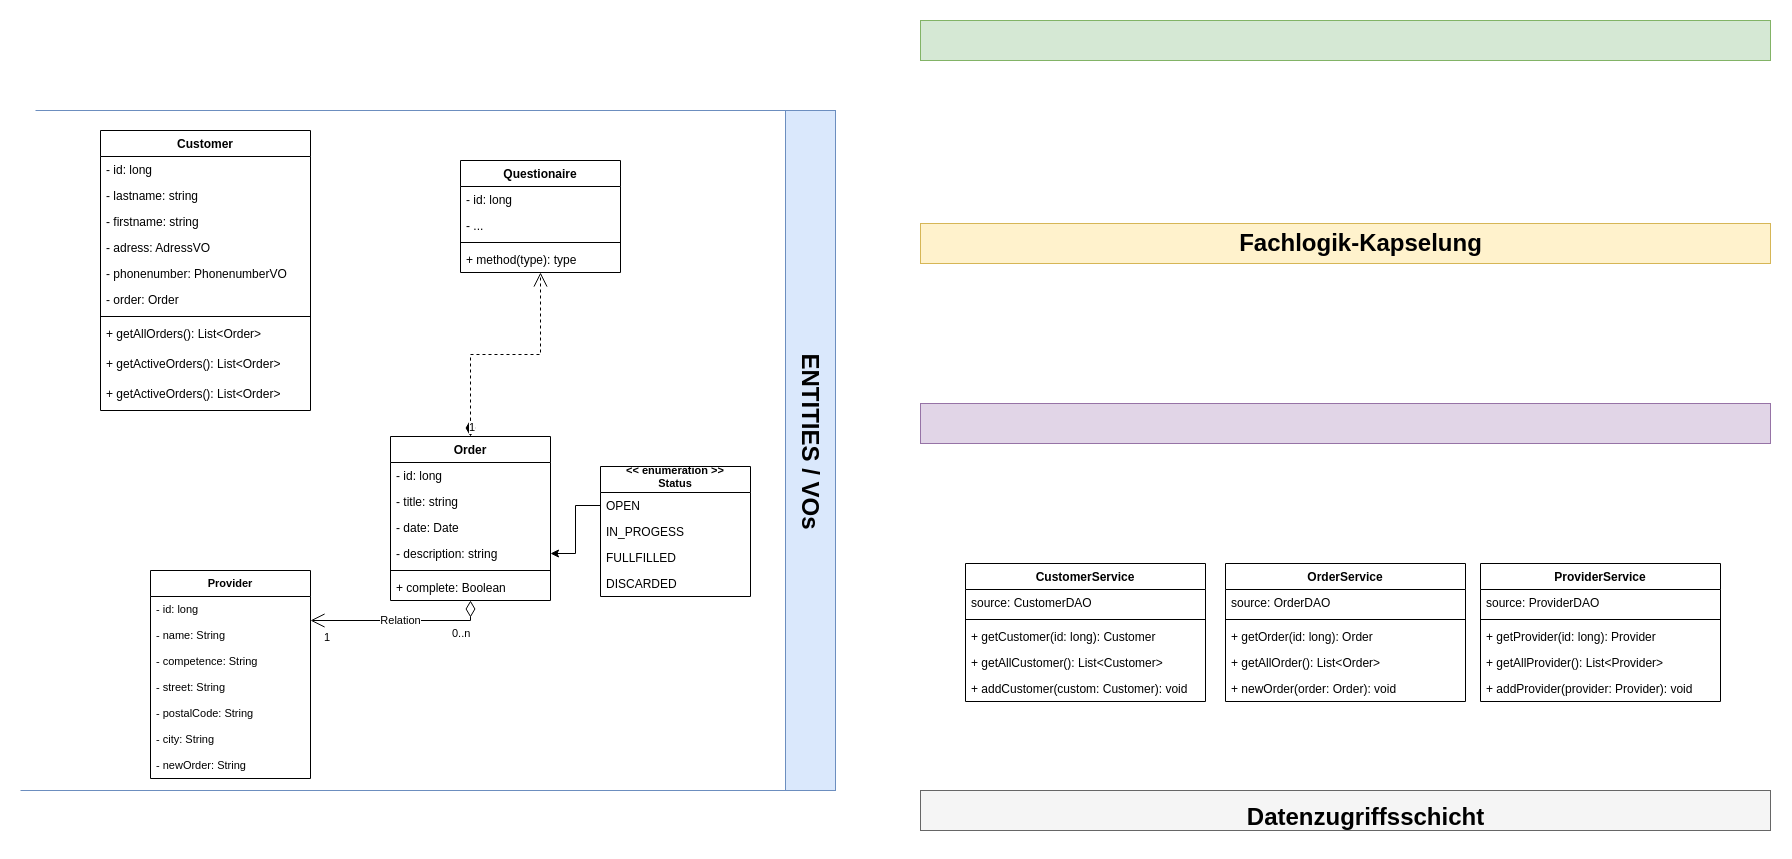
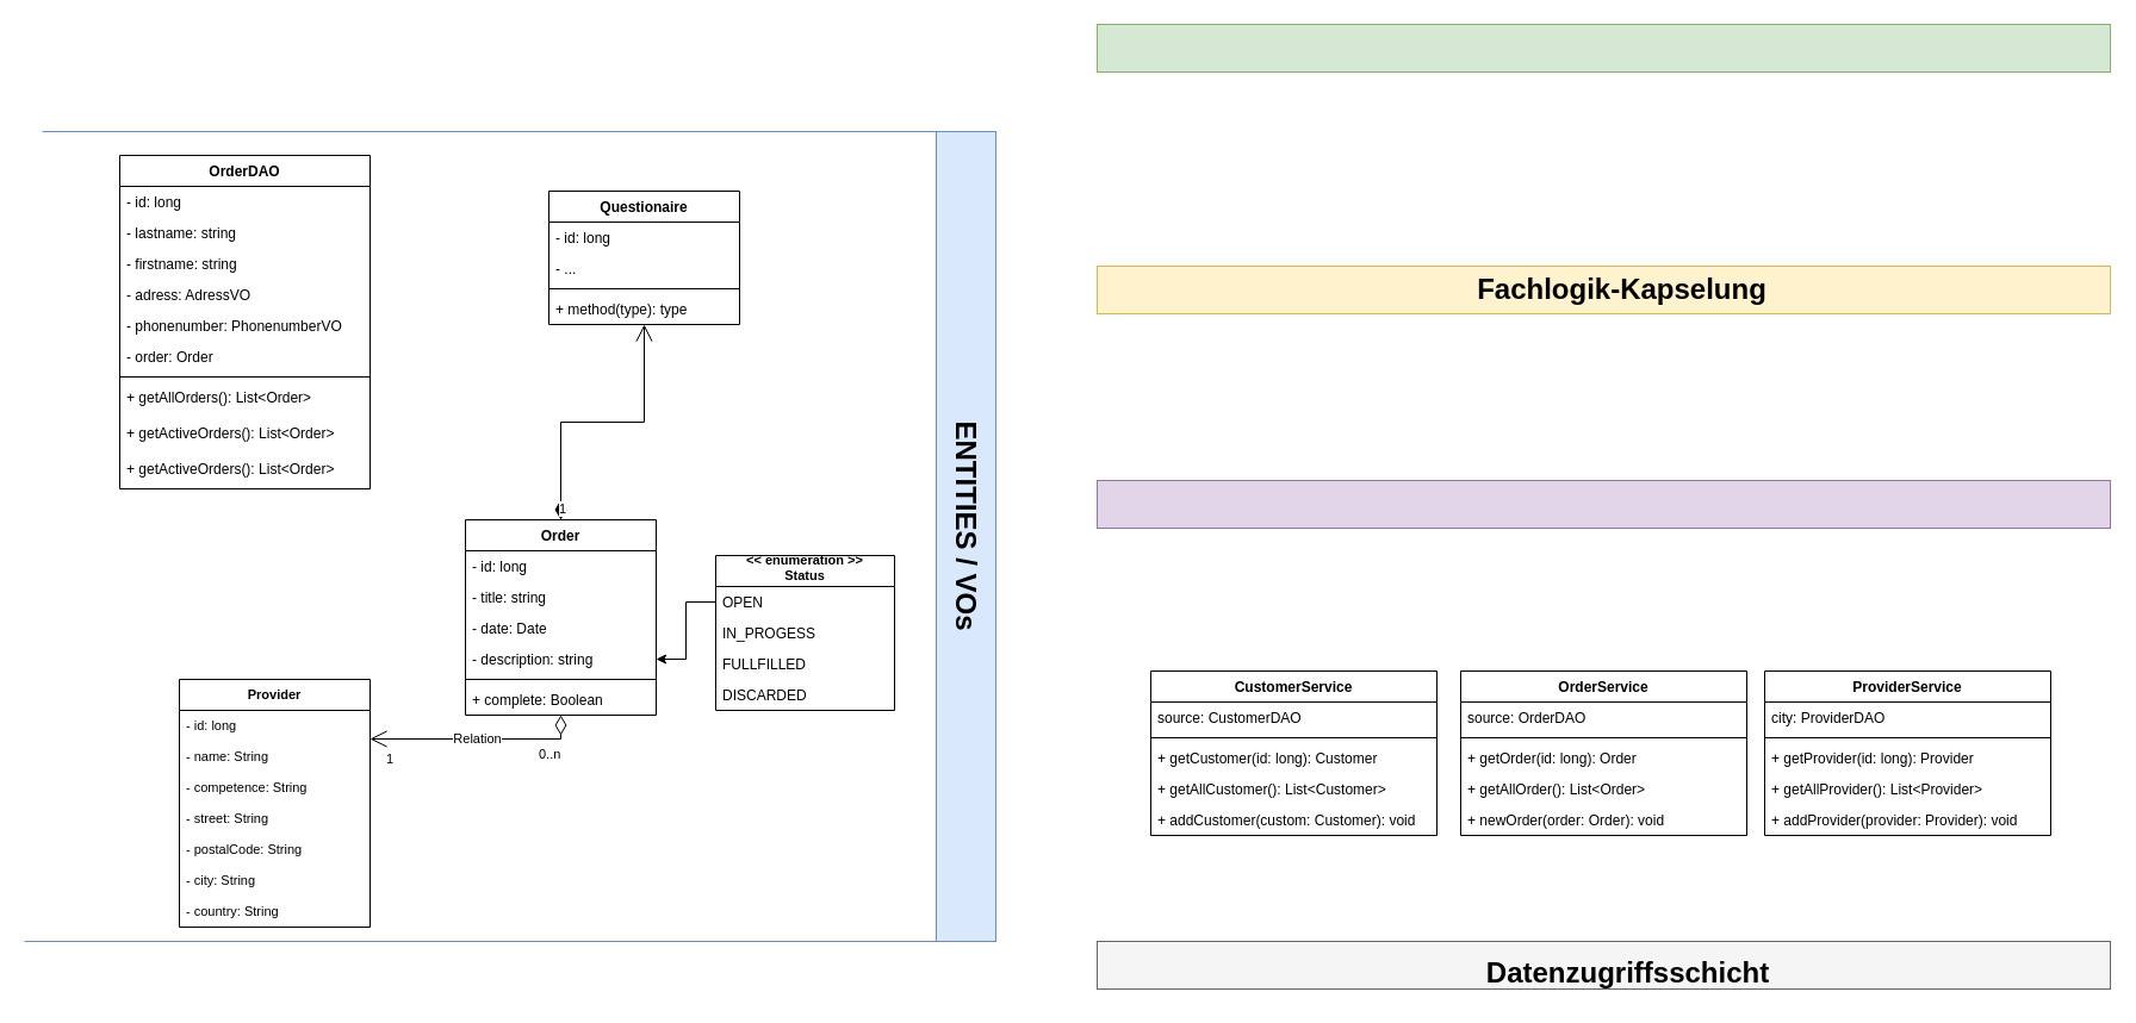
- <mxCell id="3" value="Customer" style="swimlane;fontStyle=1;align=center;verticalAlign=top;childLayout=stackLayout;horizontal=1;startSize=26;horizontalStack=0;resizeParent=1;resizeParentMax=0;resizeLast=0;collapsible=1;marginBottom=0;" parent="1" vertex="1"><mxGeometry x="100" y="130" width="210" height="280" as="geometry"><mxRectangle x="120" y="-150" width="90" height="26" as="alternateBounds" /></mxGeometry></mxCell>
+ <mxCell id="3" value="OrderDAO" style="swimlane;fontStyle=1;align=center;verticalAlign=top;childLayout=stackLayout;horizontal=1;startSize=26;horizontalStack=0;resizeParent=1;resizeParentMax=0;resizeLast=0;collapsible=1;marginBottom=0;" parent="1" vertex="1"><mxGeometry x="100" y="130" width="210" height="280" as="geometry"><mxRectangle x="120" y="-150" width="90" height="26" as="alternateBounds" /></mxGeometry></mxCell>
- <mxCell id="70" value="1" style="endArrow=open;html=1;endSize=12;startArrow=diamondThin;startSize=14;startFill=1;edgeStyle=orthogonalEdgeStyle;align=left;verticalAlign=bottom;rounded=0;dashed=1;" edge="1" parent="1" source="14" target="64"><mxGeometry x="-1" y="3" relative="1" as="geometry"><mxPoint x="550" y="390" as="sourcePoint" /><mxPoint x="710" y="390" as="targetPoint" /></mxGeometry></mxCell>
+ <mxCell id="70" value="1" style="endArrow=open;html=1;endSize=12;startArrow=diamondThin;startSize=14;startFill=1;edgeStyle=orthogonalEdgeStyle;align=left;verticalAlign=bottom;rounded=0;" edge="1" parent="1" source="14" target="64"><mxGeometry x="-1" y="3" relative="1" as="geometry"><mxPoint x="550" y="390" as="sourcePoint" /><mxPoint x="710" y="390" as="targetPoint" /></mxGeometry></mxCell>
- <mxCell id="47" value="source: ProviderDAO " style="text;strokeColor=none;fillColor=none;align=left;verticalAlign=top;spacingLeft=4;spacingRight=4;overflow=hidden;rotatable=0;points=[[0,0.5],[1,0.5]];portConstraint=eastwest;" parent="46" vertex="1"><mxGeometry y="26" width="240" height="26" as="geometry" /></mxCell>
+ <mxCell id="47" value="city: ProviderDAO " style="text;strokeColor=none;fillColor=none;align=left;verticalAlign=top;spacingLeft=4;spacingRight=4;overflow=hidden;rotatable=0;points=[[0,0.5],[1,0.5]];portConstraint=eastwest;" parent="46" vertex="1"><mxGeometry y="26" width="240" height="26" as="geometry" /></mxCell>
- <mxCell id="33" value="- newOrder: String" style="text;strokeColor=none;fillColor=none;align=left;verticalAlign=top;spacingLeft=4;spacingRight=4;overflow=hidden;rotatable=0;points=[[0,0.5],[1,0.5]];portConstraint=eastwest;fontSize=11;" parent="26" vertex="1"><mxGeometry y="182" width="160" height="26" as="geometry" /></mxCell>
+ <mxCell id="33" value="- country: String" style="text;strokeColor=none;fillColor=none;align=left;verticalAlign=top;spacingLeft=4;spacingRight=4;overflow=hidden;rotatable=0;points=[[0,0.5],[1,0.5]];portConstraint=eastwest;fontSize=11;" parent="26" vertex="1"><mxGeometry y="182" width="160" height="26" as="geometry" /></mxCell>
